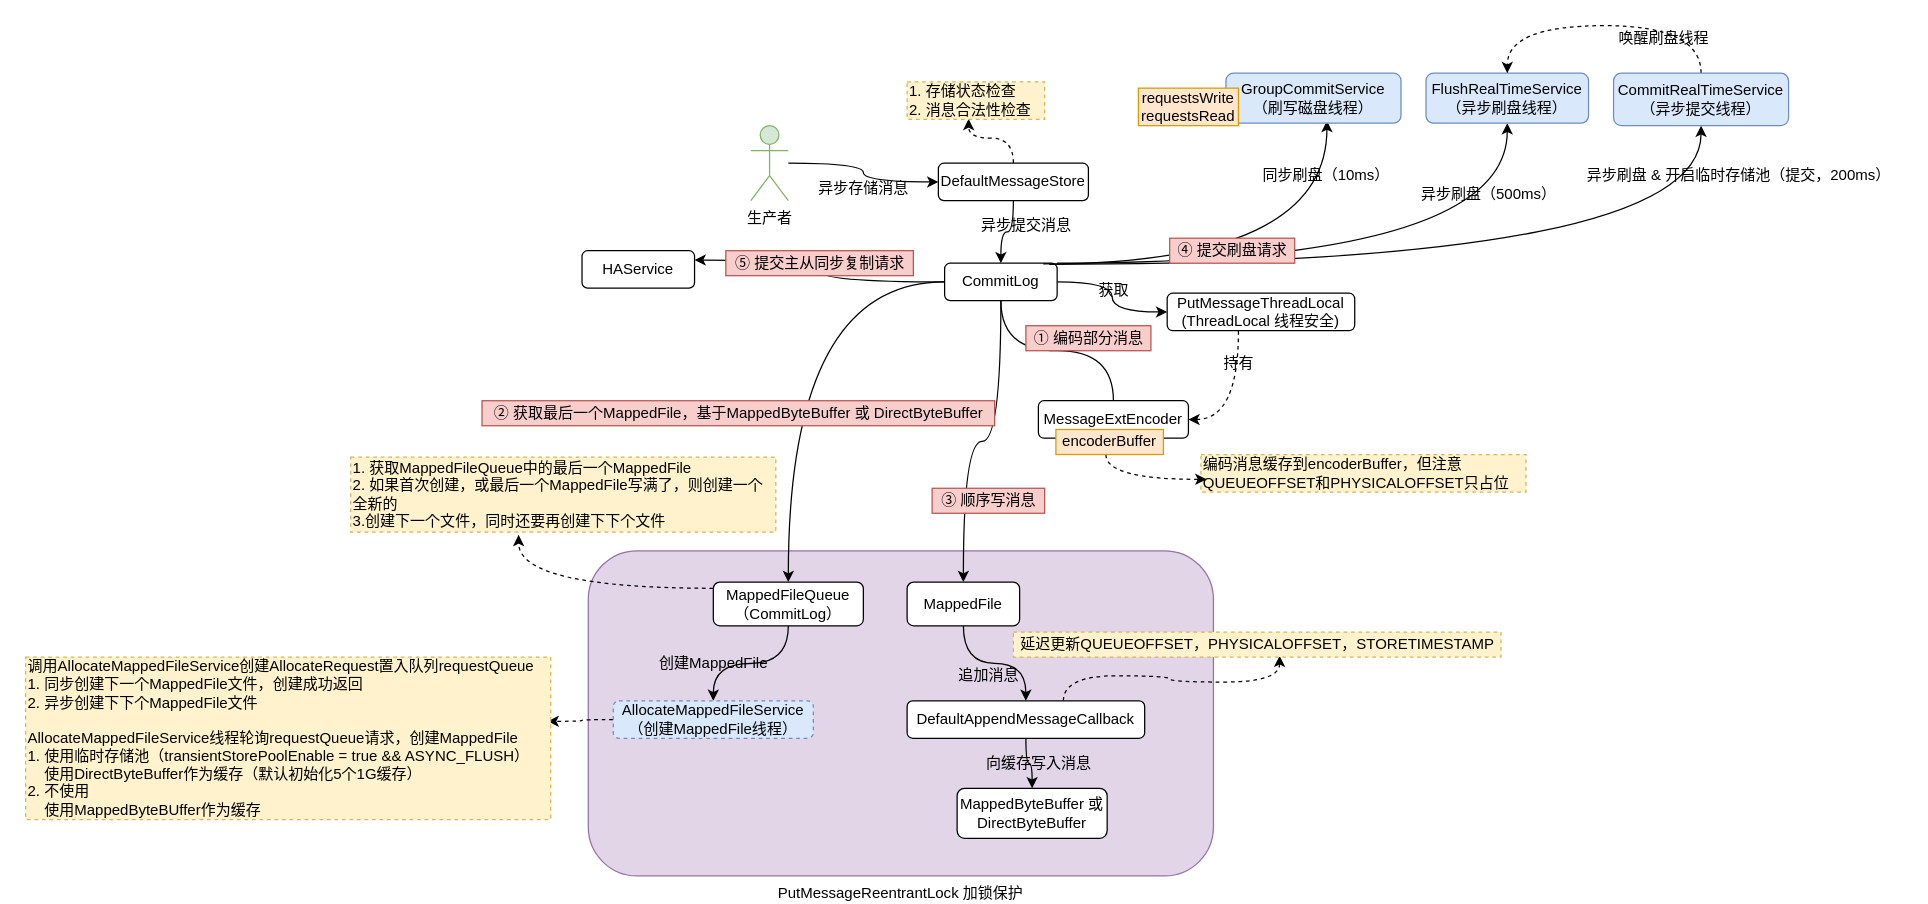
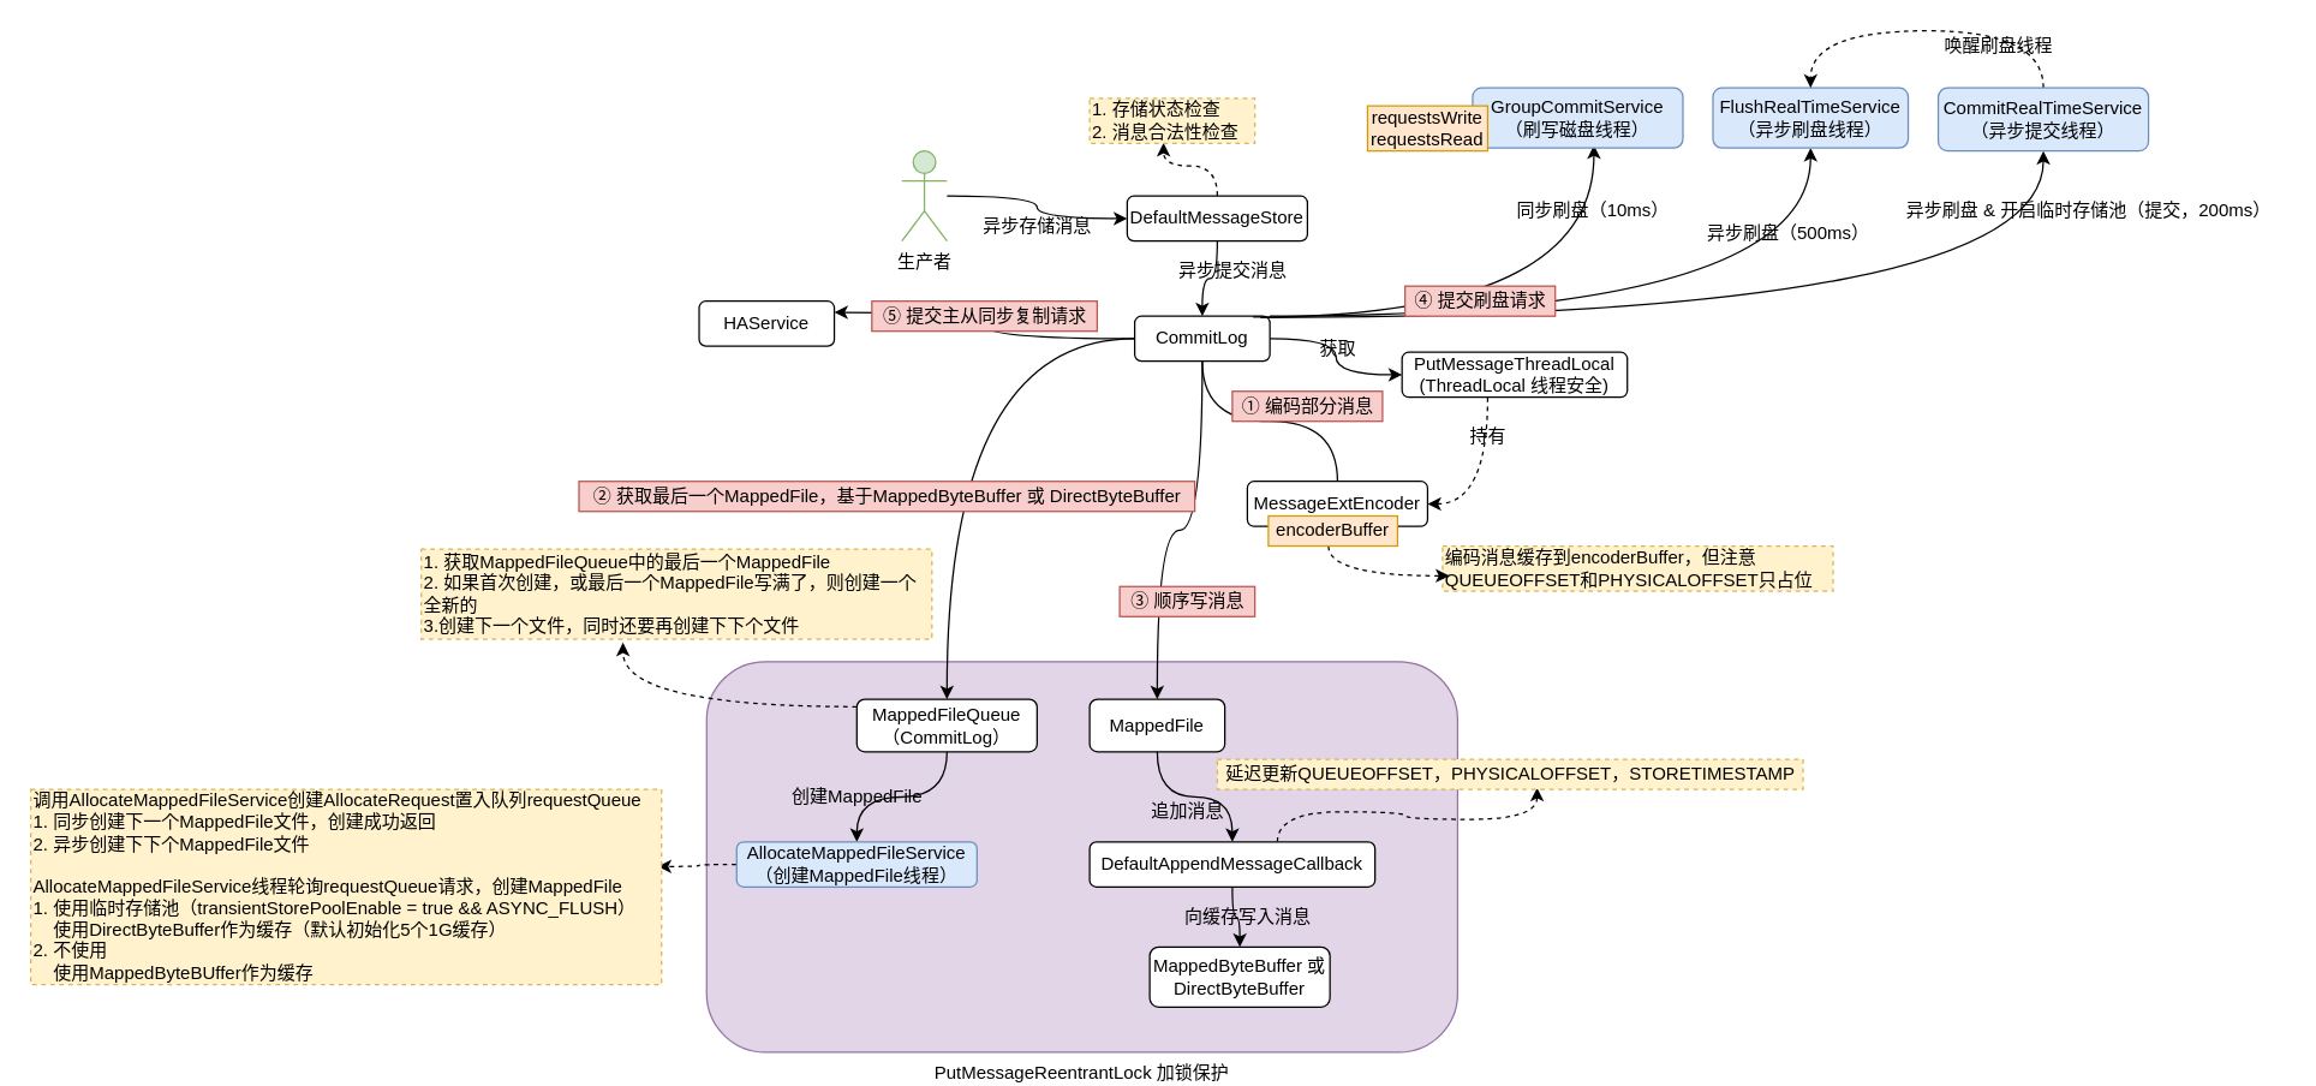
- <mxCell id="35" value="AllocateMappedFileService&lt;br&gt;（创建MappedFile线程）" style="rounded=1;whiteSpace=wrap;html=1;fillColor=#dae8fc;strokeColor=#6c8ebf;dashed=1;" parent="1" vertex="1"><mxGeometry x="490" y="560" width="160" height="30" as="geometry" /></mxCell>
+ <mxCell id="35" value="AllocateMappedFileService&lt;br&gt;（创建MappedFile线程）" style="rounded=1;whiteSpace=wrap;html=1;fillColor=#dae8fc;strokeColor=#6c8ebf;" parent="1" vertex="1"><mxGeometry x="490" y="560" width="160" height="30" as="geometry" /></mxCell>
